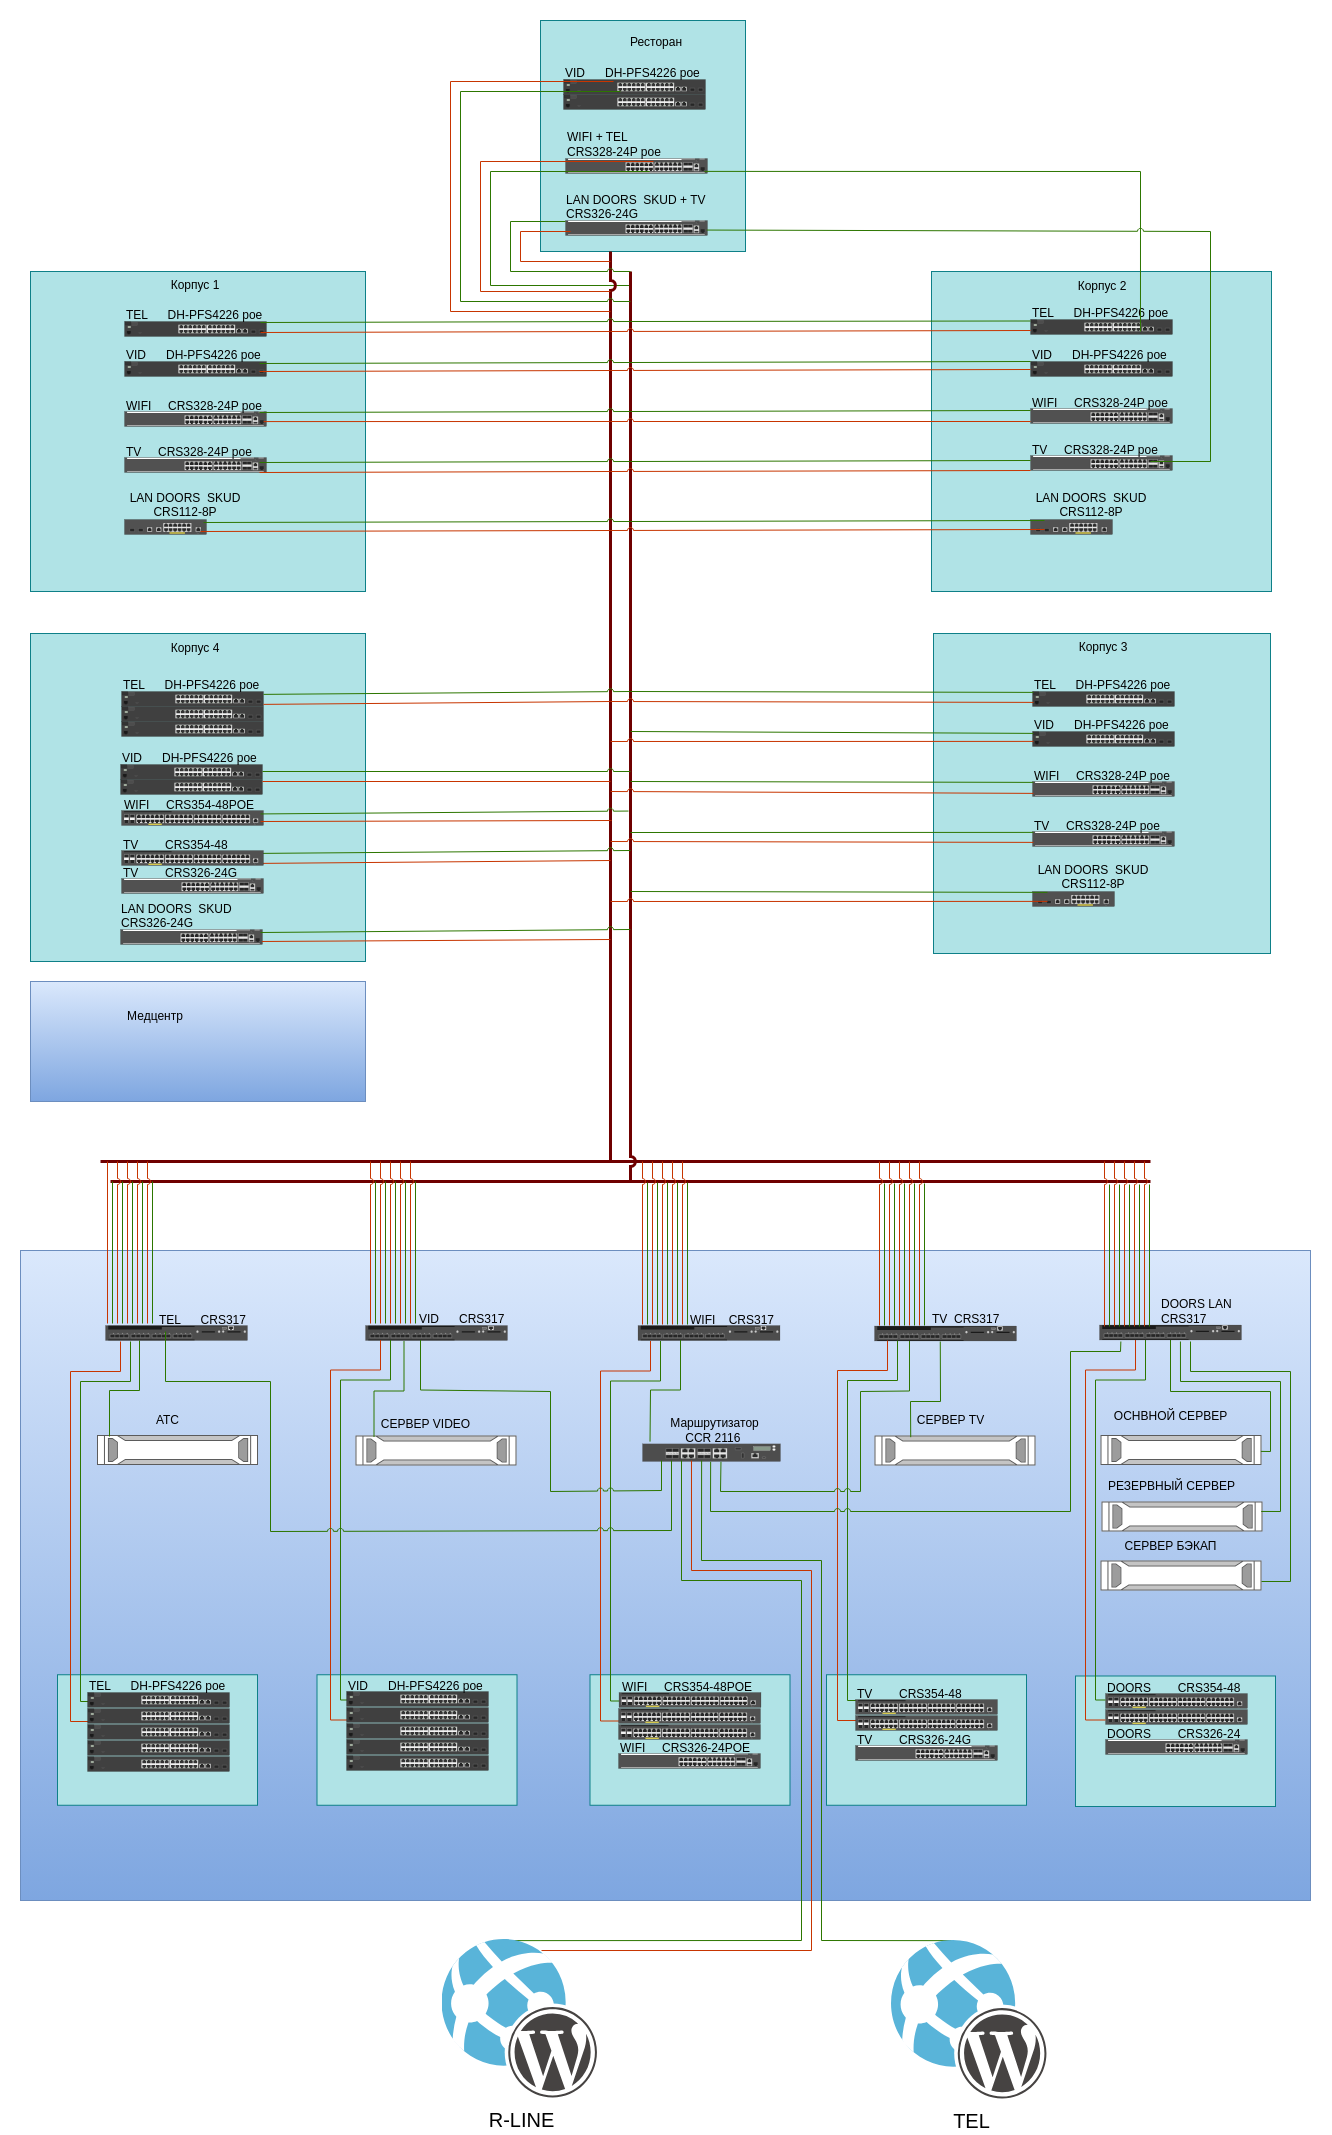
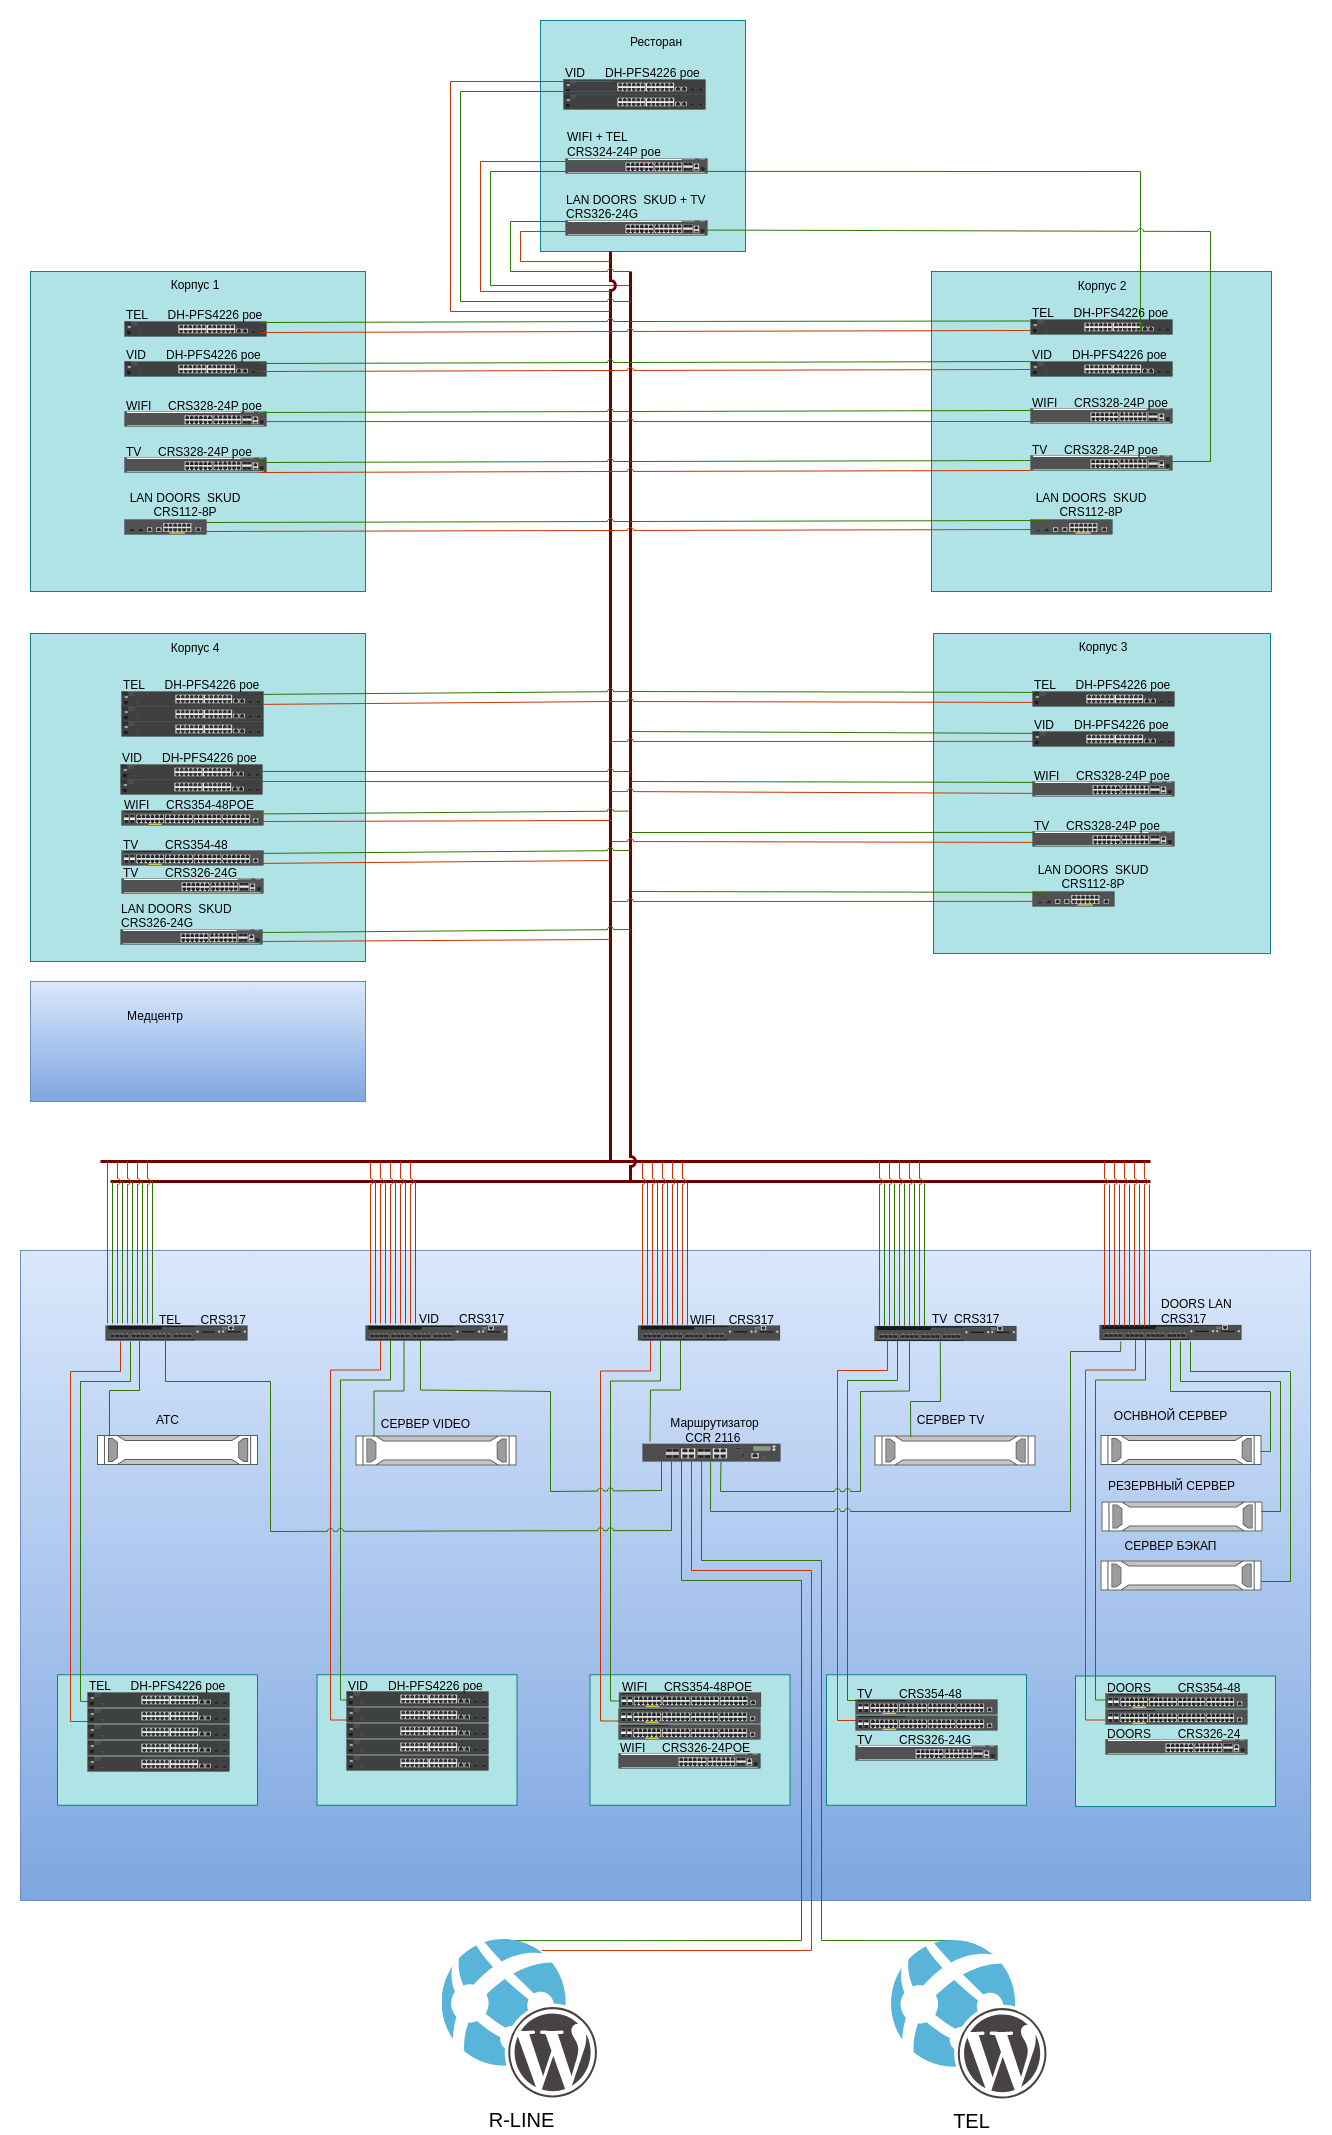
- <mxCell id="13" value="&lt;br&gt;&lt;span class=&quot;selectable-text copyable-text false&quot; style=&quot;white-space: pre-wrap;&quot;&gt;WIFI + TEL    &lt;/span&gt;&lt;div&gt;&lt;span class=&quot;selectable-text copyable-text false&quot; style=&quot;white-space: pre-wrap;&quot;&gt;CRS328-24P poe&lt;/span&gt;&lt;div&gt;&lt;br&gt;&lt;/div&gt;&lt;/div&gt;" style="text;strokeColor=none;align=left;fillColor=none;html=1;verticalAlign=middle;whiteSpace=wrap;rounded=0;" parent="11" vertex="1"><mxGeometry y="-9" width="141" height="11" as="geometry" /></mxCell>
+ <mxCell id="13" value="&lt;br&gt;&lt;span class=&quot;selectable-text copyable-text false&quot; style=&quot;white-space: pre-wrap;&quot;&gt;WIFI + TEL    &lt;/span&gt;&lt;div&gt;&lt;span class=&quot;selectable-text copyable-text false&quot; style=&quot;white-space: pre-wrap;&quot;&gt;CRS324-24P poe&lt;/span&gt;&lt;div&gt;&lt;br&gt;&lt;/div&gt;&lt;/div&gt;" style="text;strokeColor=none;align=left;fillColor=none;html=1;verticalAlign=middle;whiteSpace=wrap;rounded=0;" parent="11" vertex="1"><mxGeometry y="-9" width="141" height="11" as="geometry" /></mxCell>
